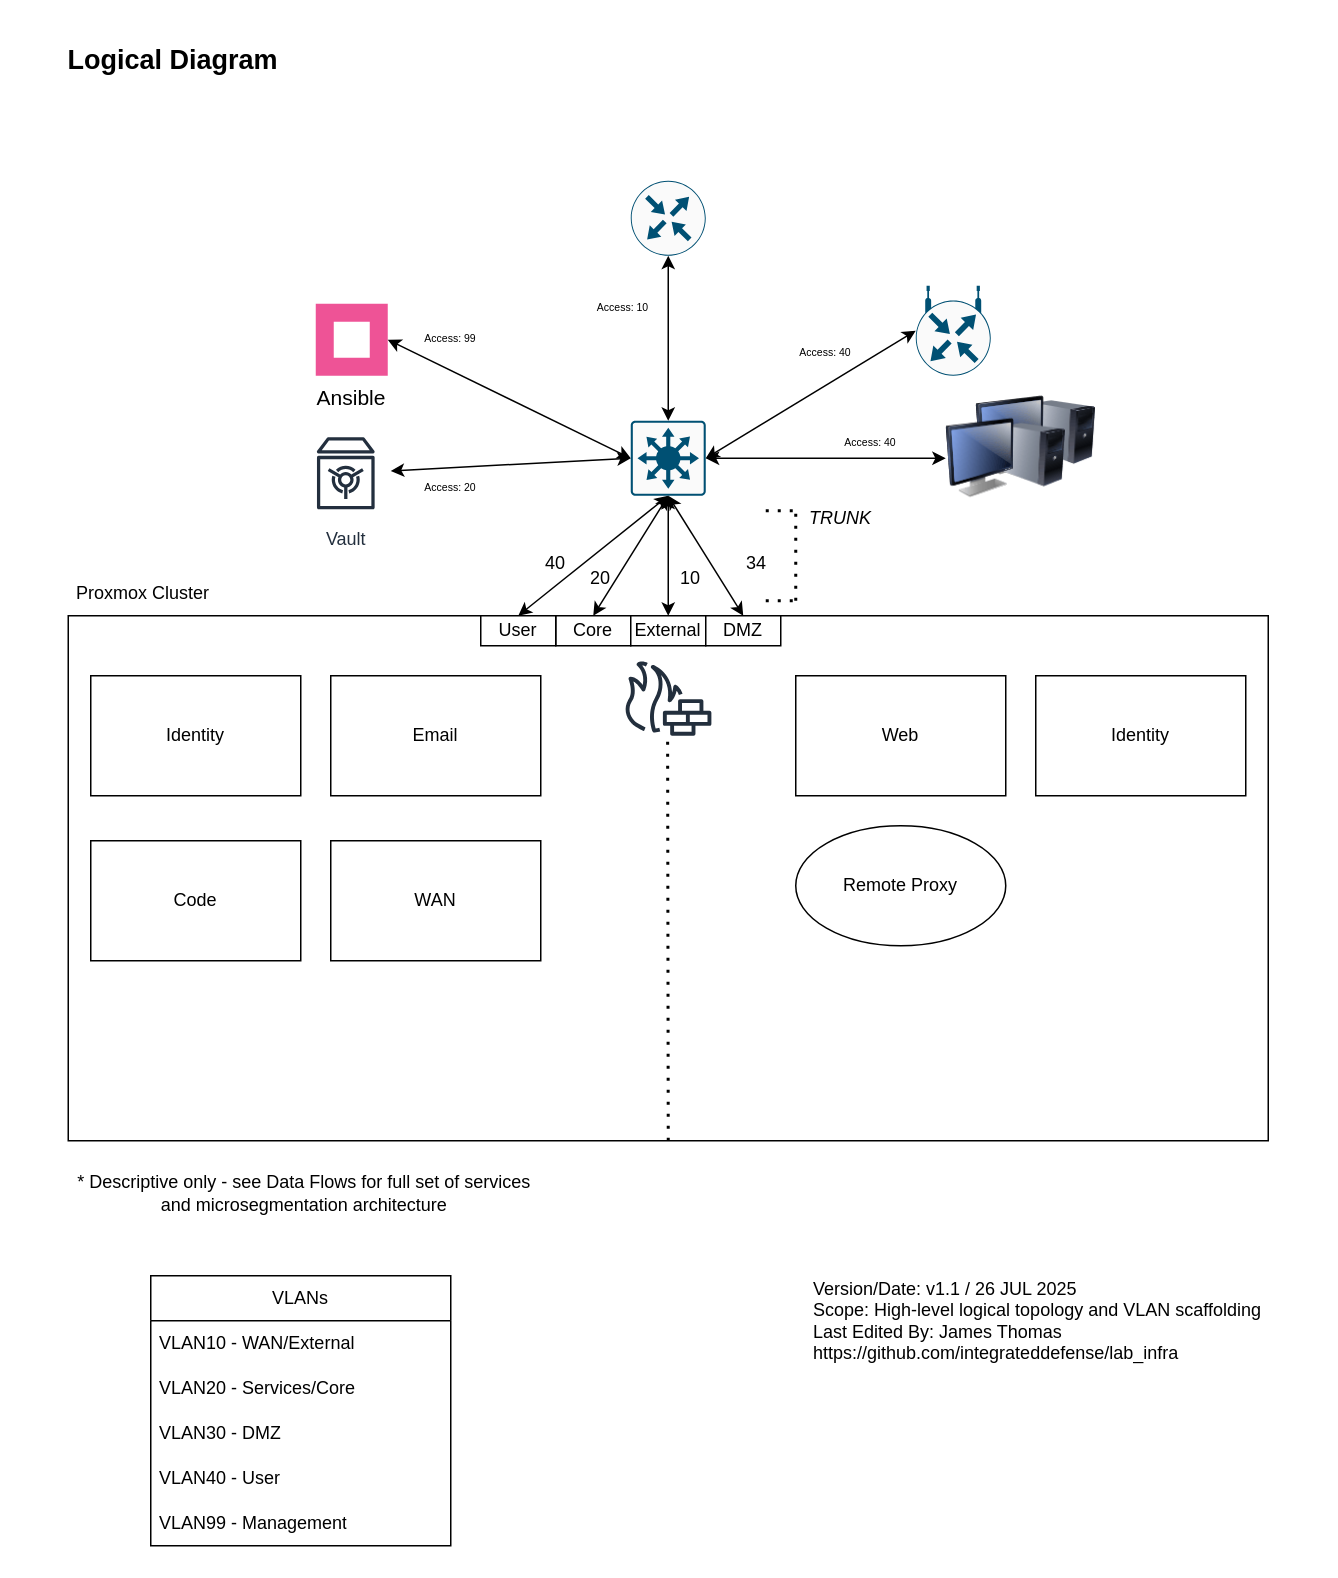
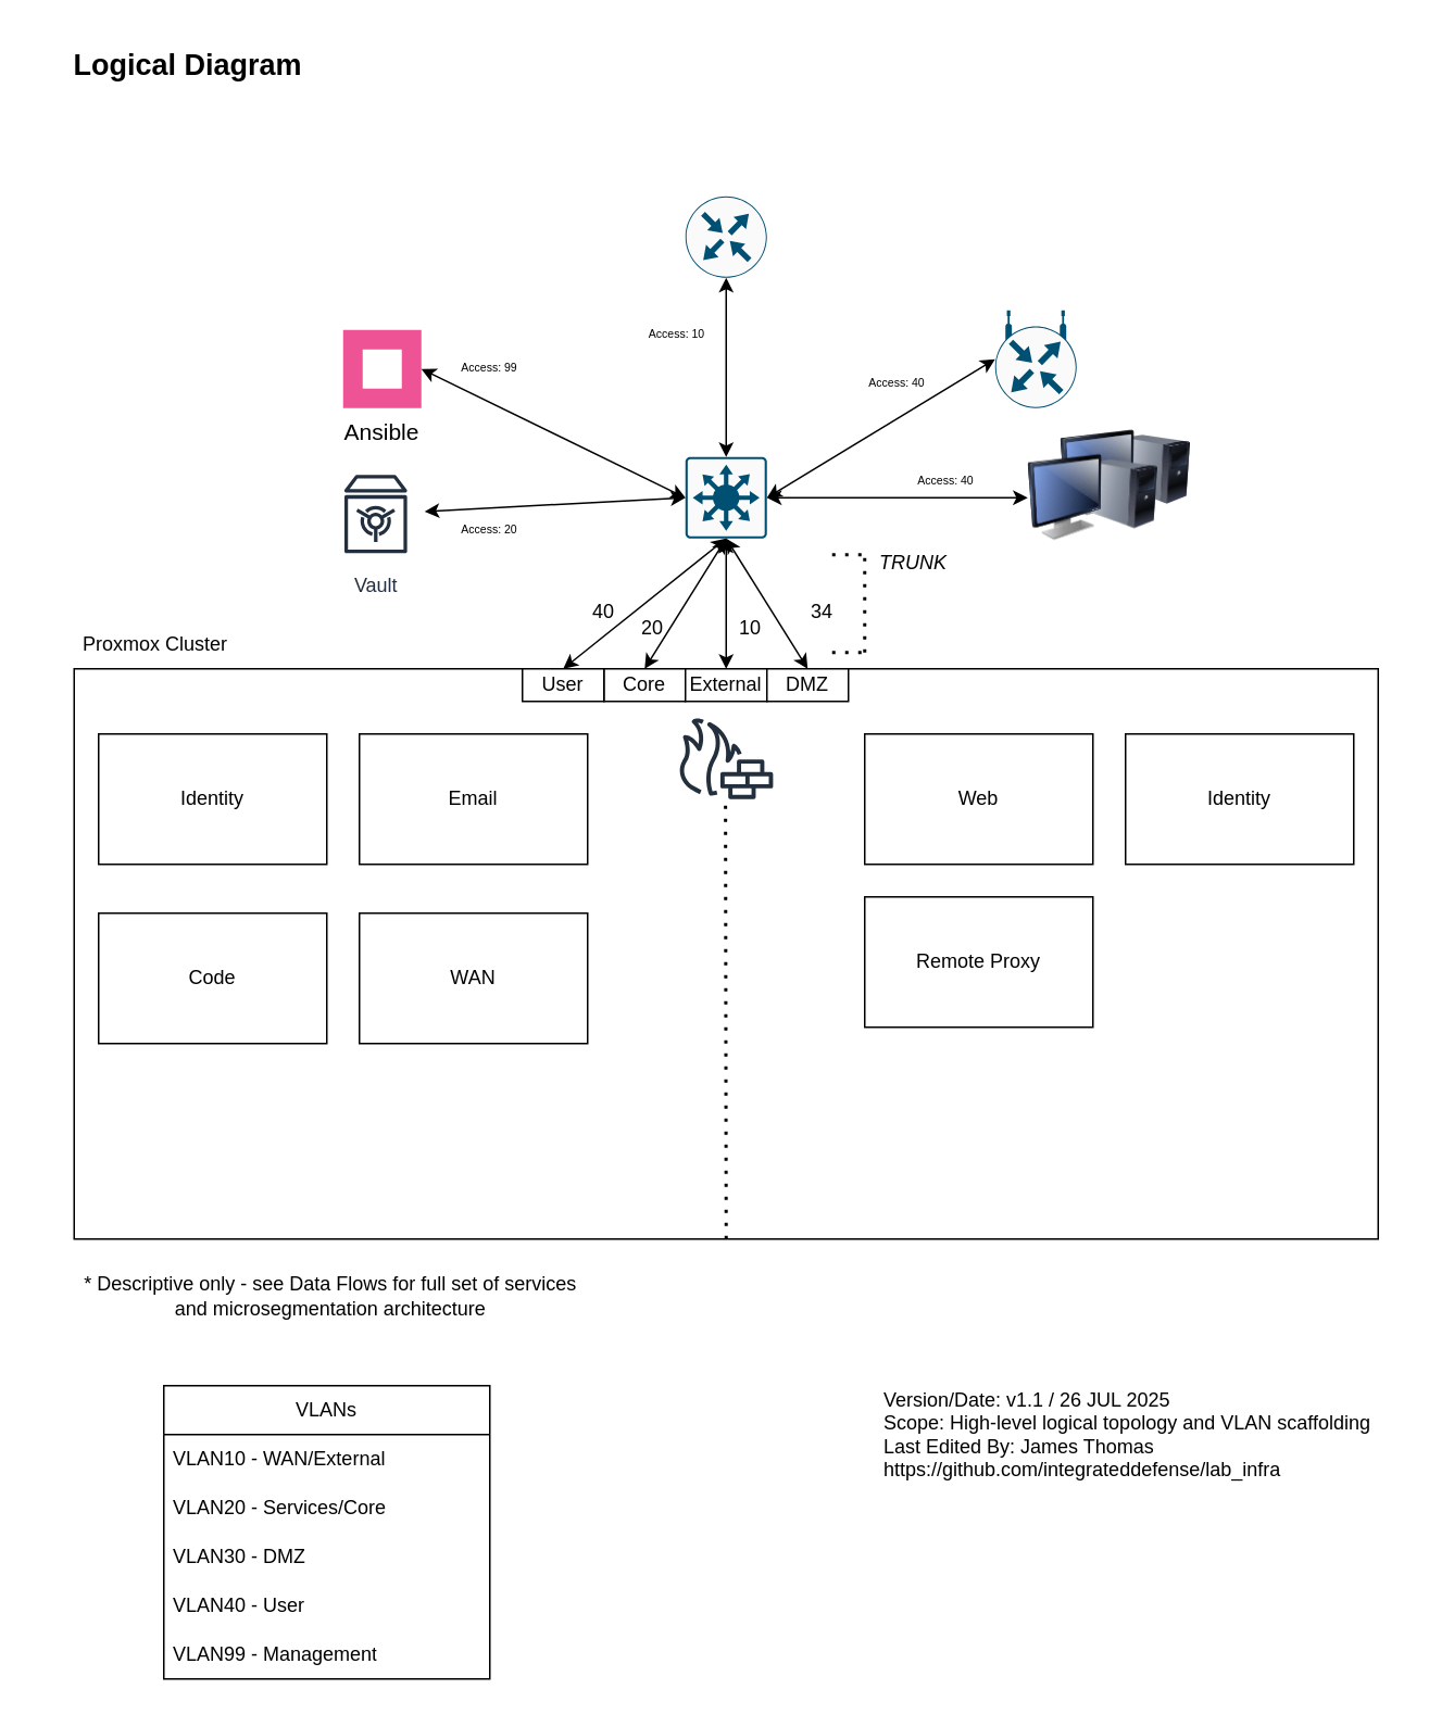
- <mxCell id="32" value="Remote Proxy" style="ellipse;whiteSpace=wrap;html=1;" parent="1" vertex="1"><mxGeometry x="530" y="550" width="140" height="80" as="geometry" /></mxCell>
+ <mxCell id="32" value="Remote Proxy" style="rounded=0;whiteSpace=wrap;html=1;" parent="1" vertex="1"><mxGeometry x="530" y="550" width="140" height="80" as="geometry" /></mxCell>
